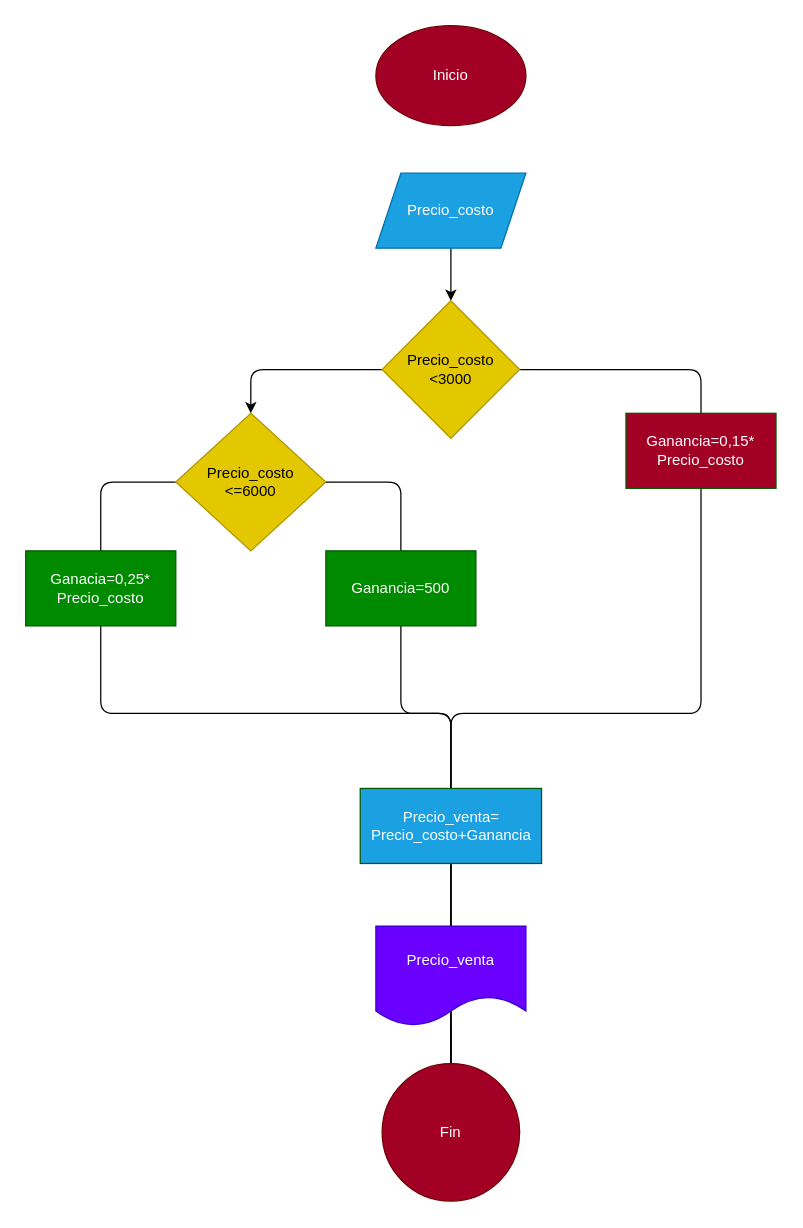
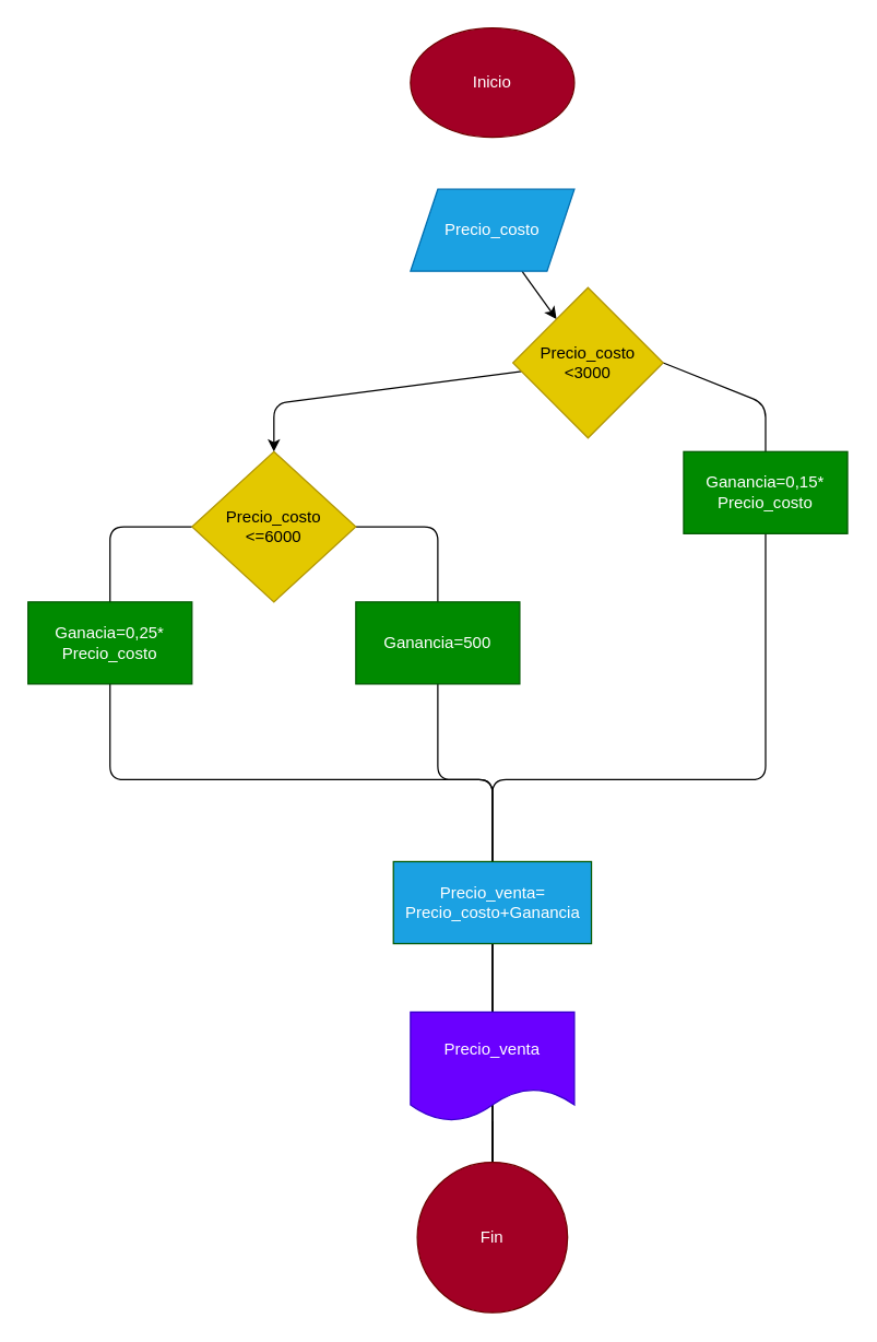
- <mxCell id="7" value="Precio_costo&lt;br&gt;&amp;lt;3000" style="rhombus;whiteSpace=wrap;html=1;fillColor=#e3c800;fontColor=#000000;strokeColor=#B09500;" vertex="1" parent="1"><mxGeometry x="305" y="240" width="110" height="110" as="geometry" /></mxCell>
+ <mxCell id="7" value="Precio_costo&lt;br&gt;&amp;lt;3000" style="rhombus;whiteSpace=wrap;html=1;fillColor=#e3c800;fontColor=#000000;strokeColor=#B09500;" vertex="1" parent="1"><mxGeometry x="375" y="210" width="110" height="110" as="geometry" /></mxCell>
- <mxCell id="11" value="Ganancia=0,15*&lt;br&gt;Precio_costo" style="whiteSpace=wrap;html=1;fillColor=#a20025;strokeColor=#005700;fontColor=#ffffff;" vertex="1" parent="1"><mxGeometry x="500" y="330" width="120" height="60" as="geometry" /></mxCell>
+ <mxCell id="11" value="Ganancia=0,15*&lt;br&gt;Precio_costo" style="whiteSpace=wrap;html=1;fillColor=#008a00;strokeColor=#005700;fontColor=#ffffff;" vertex="1" parent="1"><mxGeometry x="500" y="330" width="120" height="60" as="geometry" /></mxCell>
